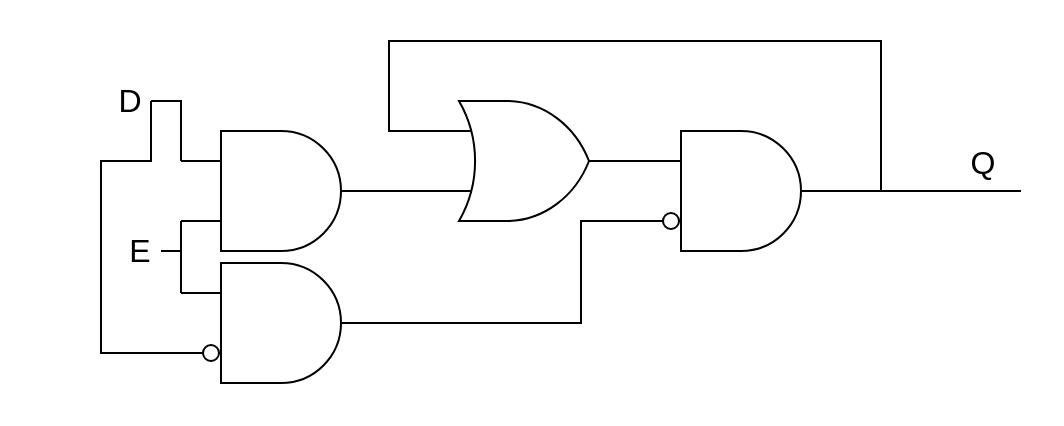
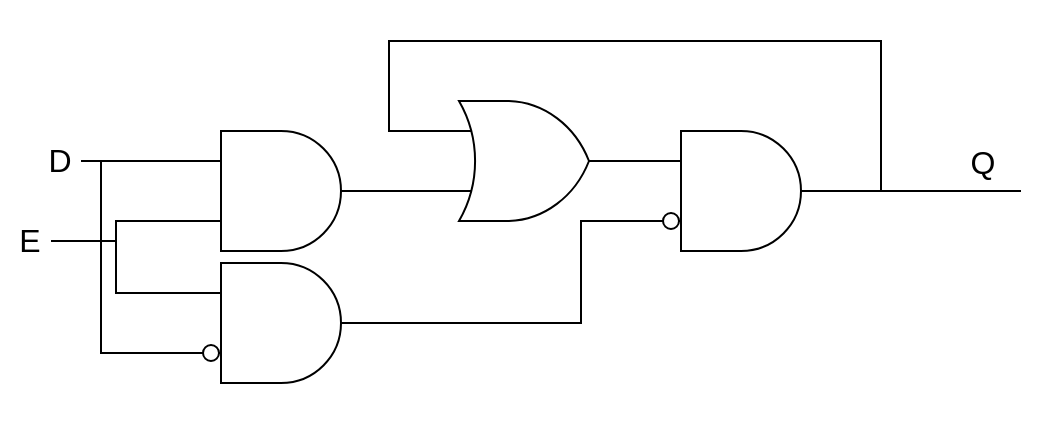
- <mxCell id="19" value="D" style="text;html=1;strokeColor=none;fillColor=none;align=center;verticalAlign=middle;whiteSpace=wrap;rounded=0;fontSize=16;" vertex="1" parent="1"><mxGeometry x="55" y="35" width="20" height="30" as="geometry" /></mxCell>
+ <mxCell id="19" value="D" style="text;html=1;strokeColor=none;fillColor=none;align=center;verticalAlign=middle;whiteSpace=wrap;rounded=0;fontSize=16;" vertex="1" parent="1"><mxGeometry x="20" y="65" width="20" height="30" as="geometry" /></mxCell>
- <mxCell id="16" value="E" style="text;html=1;strokeColor=none;fillColor=none;align=center;verticalAlign=middle;whiteSpace=wrap;rounded=0;fontSize=16;" vertex="1" parent="1"><mxGeometry x="60" y="110" width="20" height="30" as="geometry" /></mxCell>
+ <mxCell id="16" value="E" style="text;html=1;strokeColor=none;fillColor=none;align=center;verticalAlign=middle;whiteSpace=wrap;rounded=0;fontSize=16;" vertex="1" parent="1"><mxGeometry x="5" y="105" width="20" height="30" as="geometry" /></mxCell>
